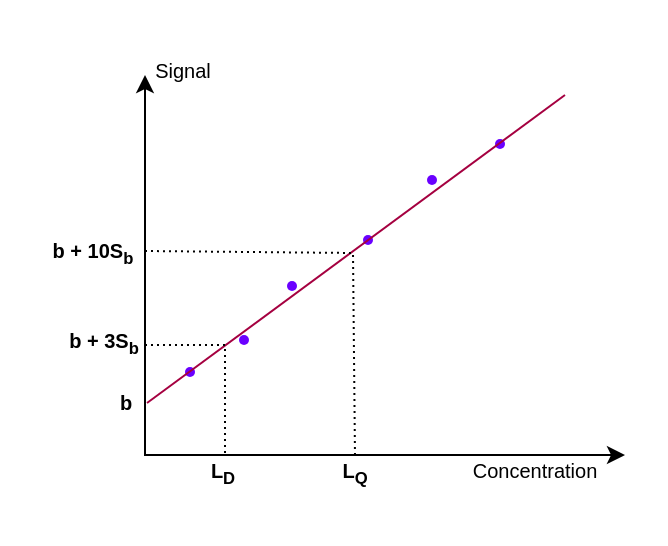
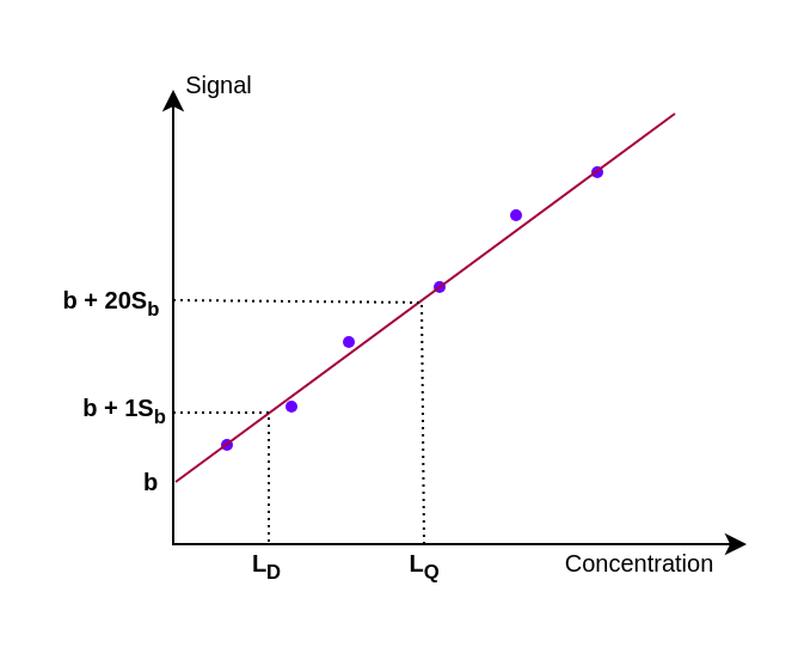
- <mxCell id="12" value="b + 10S&lt;sub&gt;b&lt;/sub&gt;" style="text;html=1;align=center;verticalAlign=middle;whiteSpace=wrap;rounded=0;fontSize=10;fontStyle=1" vertex="1" parent="1"><mxGeometry x="20" y="115" width="53" height="21" as="geometry" /></mxCell>
+ <mxCell id="12" value="b + 20S&lt;sub&gt;b&lt;/sub&gt;" style="text;html=1;align=center;verticalAlign=middle;whiteSpace=wrap;rounded=0;fontSize=10;fontStyle=1" vertex="1" parent="1"><mxGeometry x="20" y="115" width="53" height="21" as="geometry" /></mxCell>
- <mxCell id="10" value="b + 3S&lt;sub&gt;b&lt;/sub&gt;" style="text;html=1;align=center;verticalAlign=middle;whiteSpace=wrap;rounded=0;fontSize=10;fontStyle=1" vertex="1" parent="1"><mxGeometry x="32" y="160" width="40" height="21" as="geometry" /></mxCell>
+ <mxCell id="10" value="b + 1S&lt;sub&gt;b&lt;/sub&gt;" style="text;html=1;align=center;verticalAlign=middle;whiteSpace=wrap;rounded=0;fontSize=10;fontStyle=1" vertex="1" parent="1"><mxGeometry x="32" y="160" width="40" height="21" as="geometry" /></mxCell>
